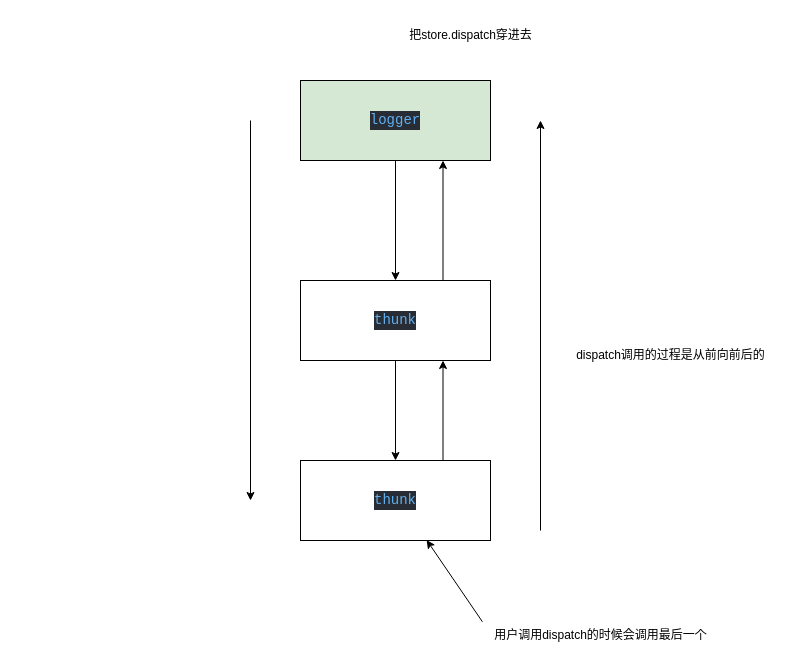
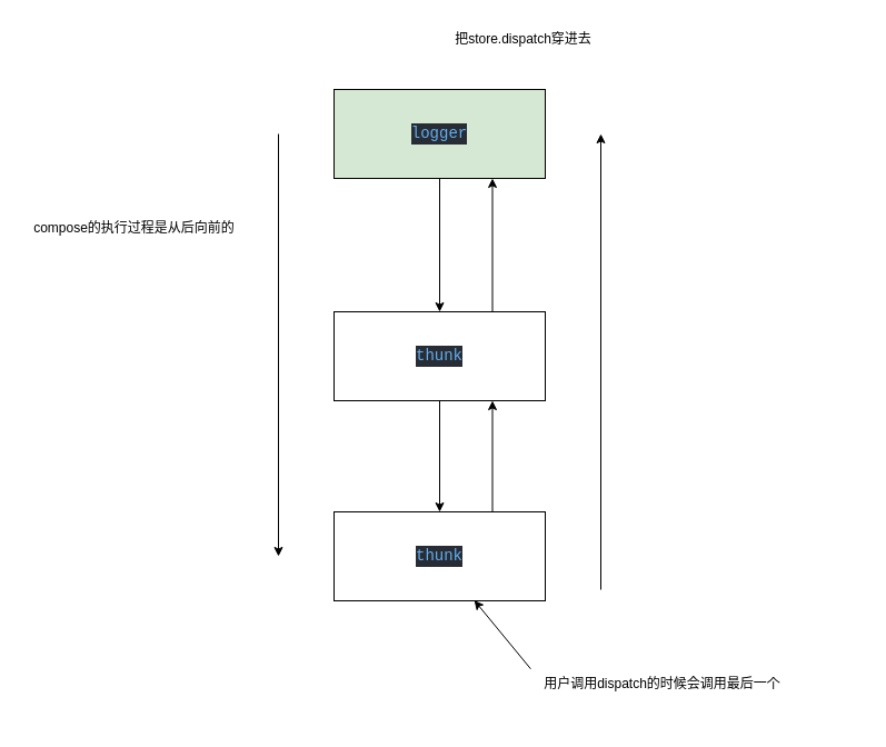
+ <mxCell id="13" value="compose的执行过程是从后向前的" style="text;html=1;align=center;verticalAlign=middle;resizable=0;points=[];autosize=1;strokeColor=none;fillColor=none;" vertex="1" parent="1"><mxGeometry x="20" y="190" width="200" height="30" as="geometry" /></mxCell>
- <mxCell id="15" value="dispatch调用的过程是从前向前后的" style="text;html=1;align=center;verticalAlign=middle;resizable=0;points=[];autosize=1;strokeColor=none;fillColor=none;" vertex="1" parent="1"><mxGeometry x="565" y="340" width="210" height="30" as="geometry" /></mxCell>
- <mxCell id="10" value="用户调用dispatch的时候会调用最后一个" style="text;html=1;align=center;verticalAlign=middle;resizable=0;points=[];autosize=1;strokeColor=none;fillColor=none;" vertex="1" parent="1"><mxGeometry x="480" y="620" width="240" height="30" as="geometry" /></mxCell>
+ <mxCell id="10" value="用户调用dispatch的时候会调用最后一个" style="text;html=1;align=center;verticalAlign=middle;resizable=0;points=[];autosize=1;strokeColor=none;fillColor=none;" vertex="1" parent="1"><mxGeometry x="475" y="600" width="240" height="30" as="geometry" /></mxCell>
